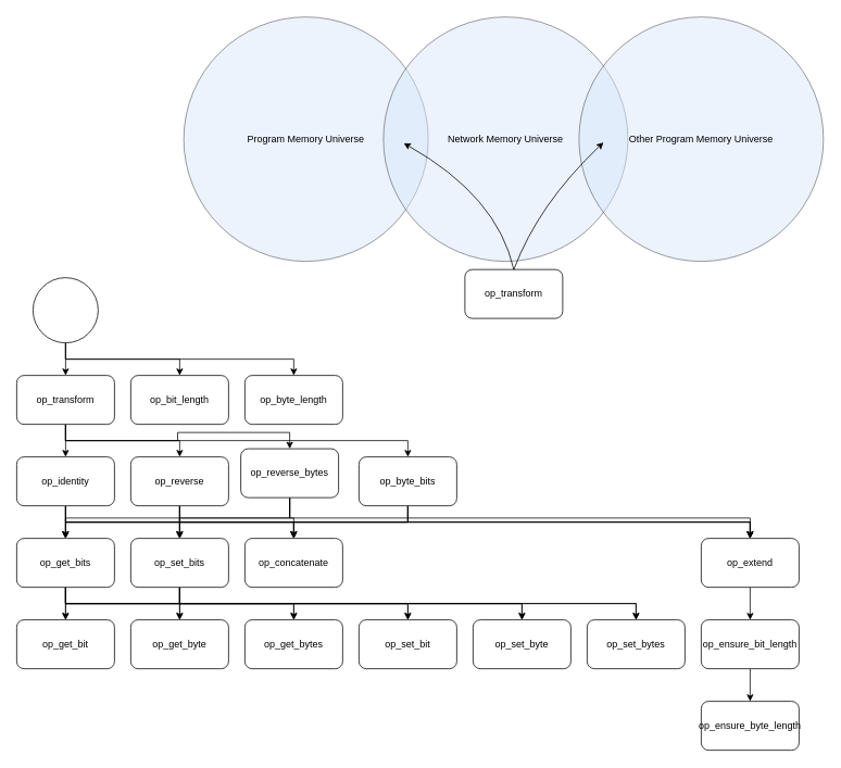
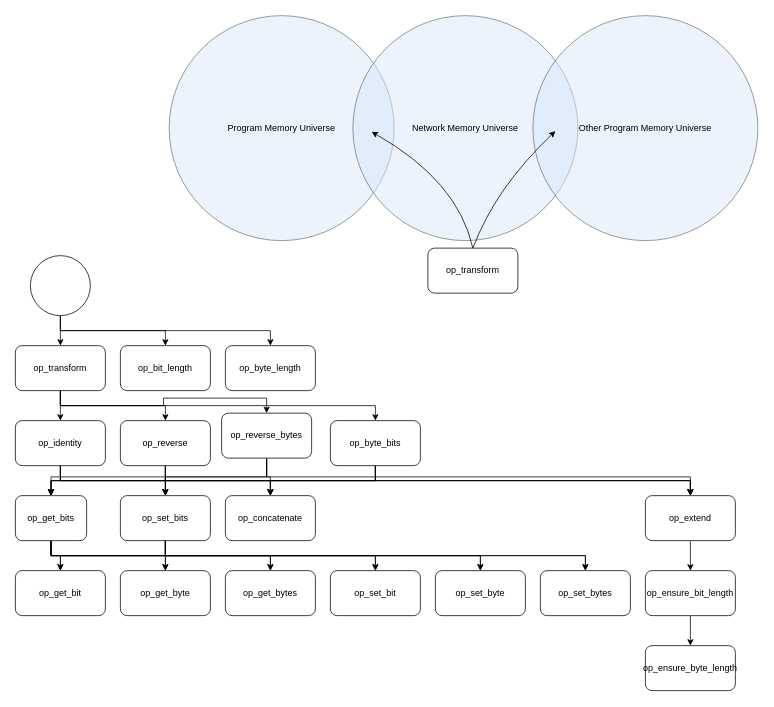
- <mxCell id="39" value="op_get_bits" style="rounded=1;whiteSpace=wrap;html=1;" vertex="1" parent="1"><mxGeometry x="20" y="660" width="120" height="60" as="geometry" /></mxCell>
+ <mxCell id="39" value="op_get_bits" style="rounded=1;whiteSpace=wrap;html=1;" vertex="1" parent="1"><mxGeometry x="20" y="660" width="95" height="60" as="geometry" /></mxCell>
